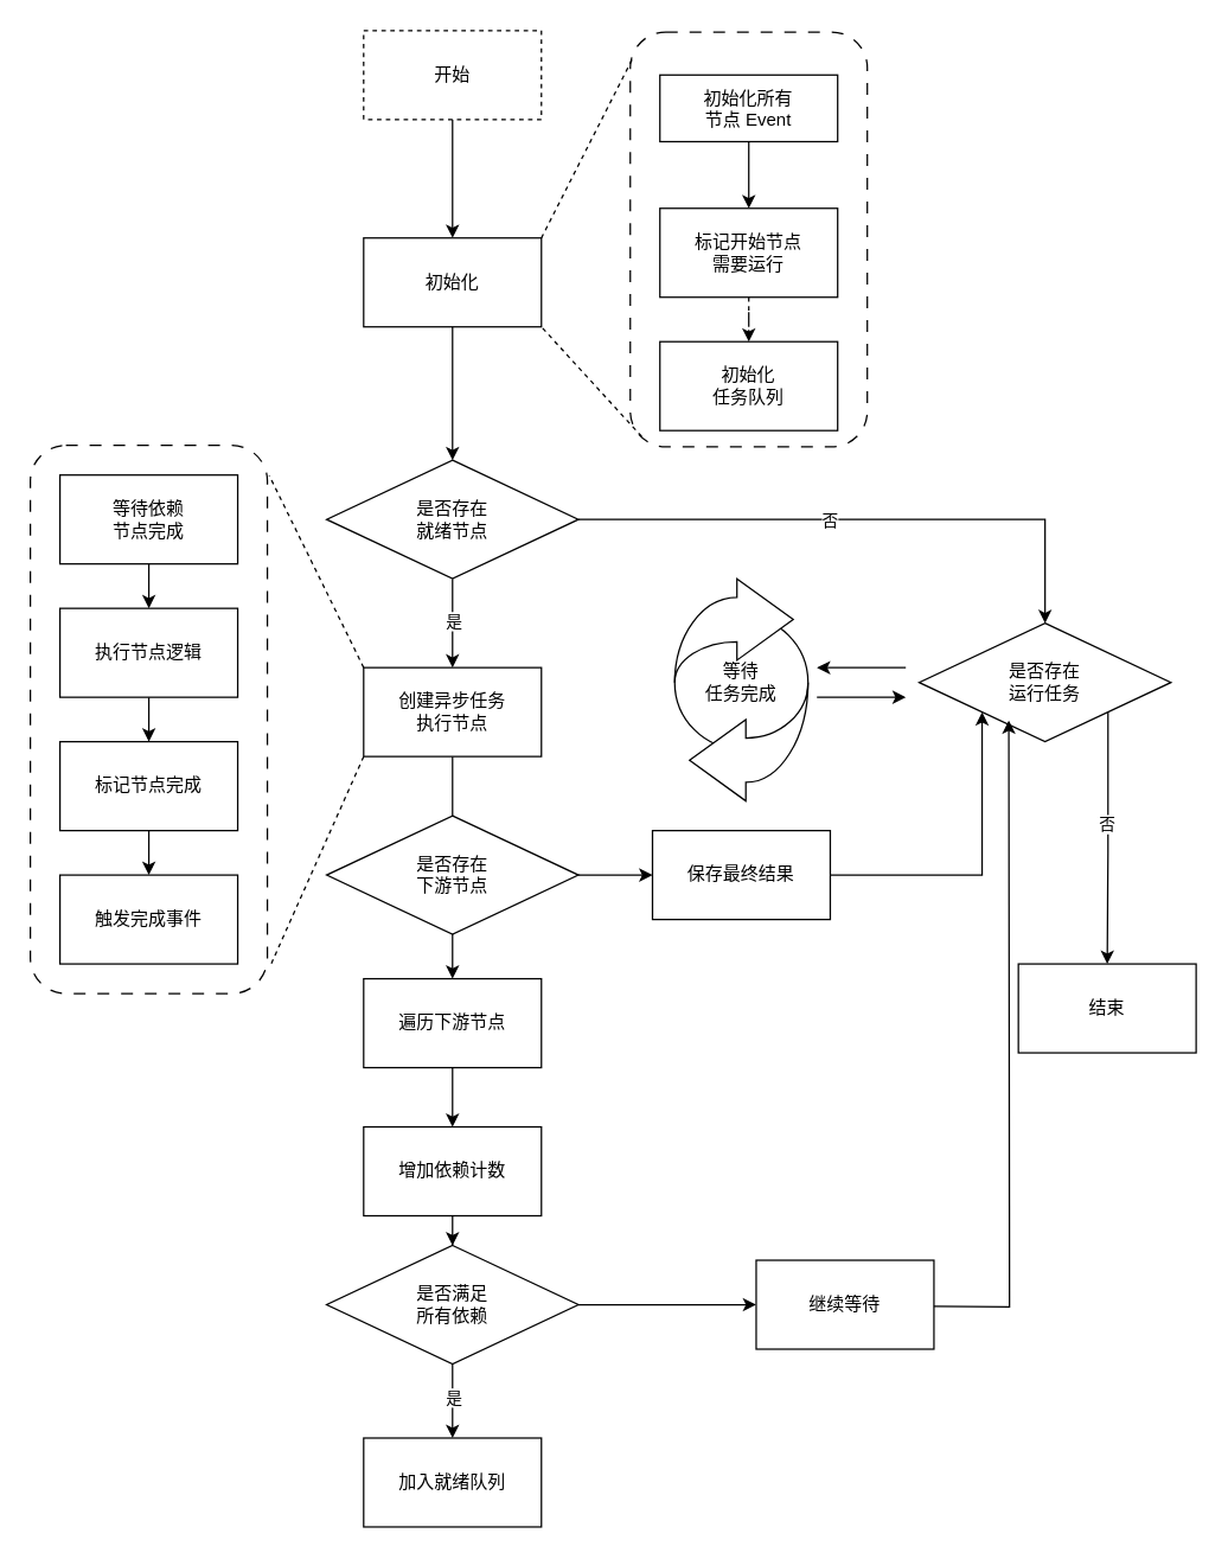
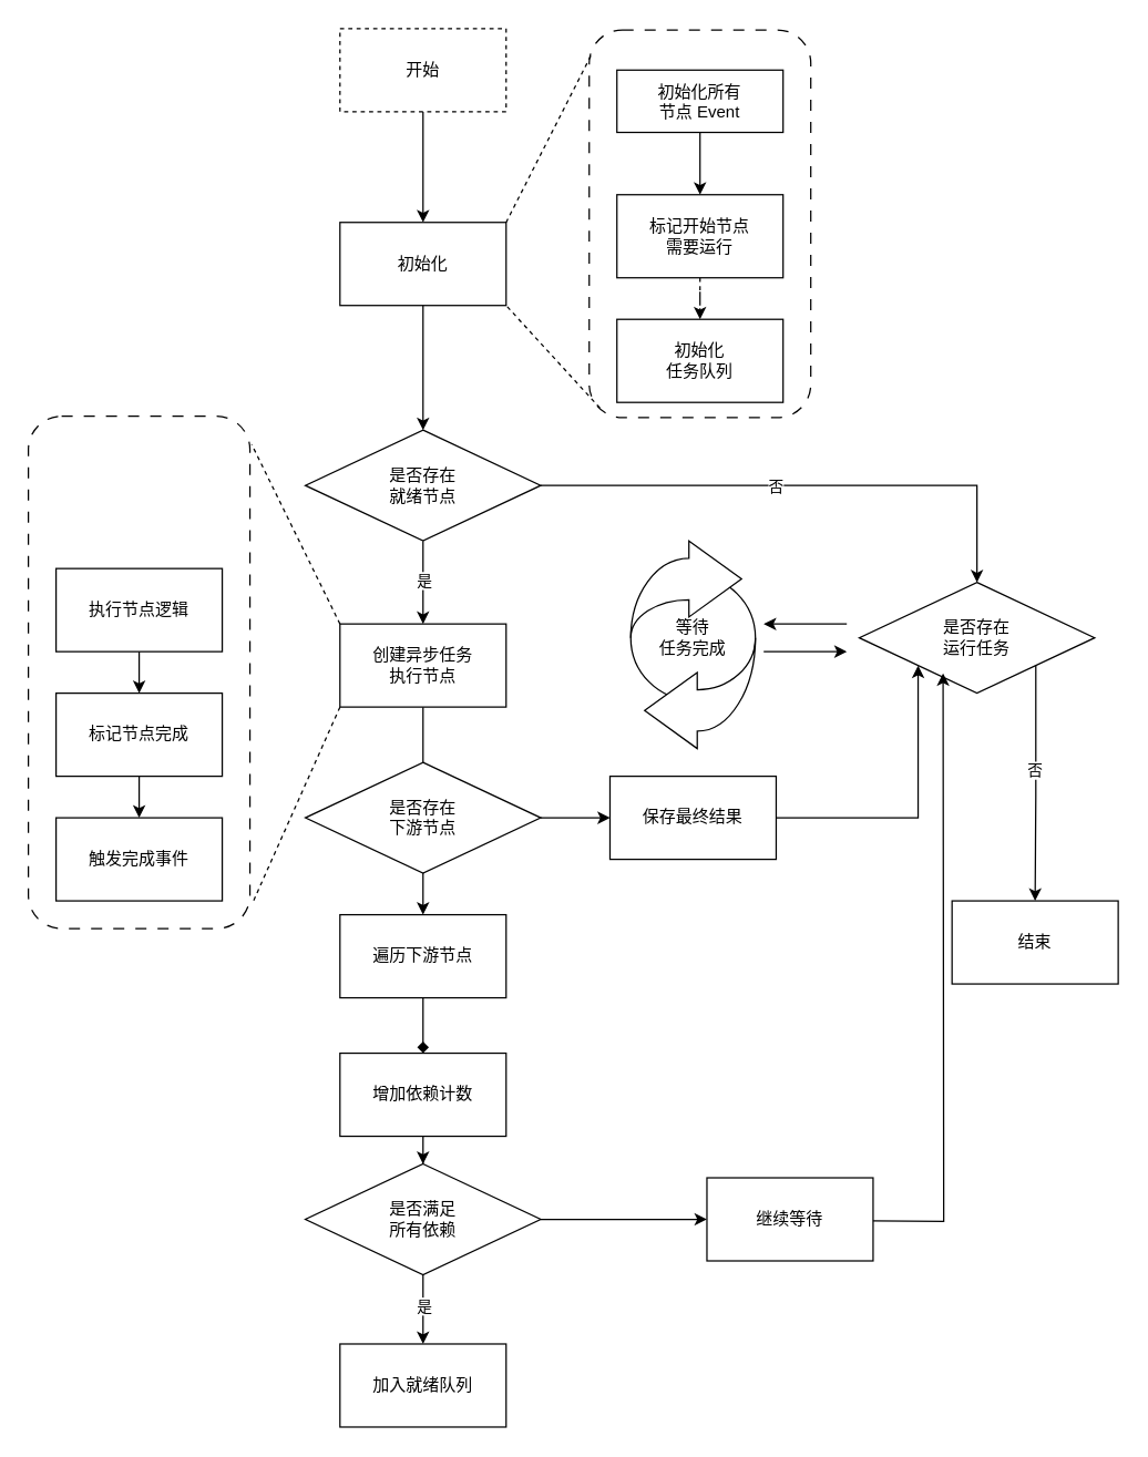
- <mxCell id="30" value="等待依赖&lt;div&gt;节点完成&lt;/div&gt;" style="rounded=0;whiteSpace=wrap;html=1;container=0;" vertex="1" parent="28"><mxGeometry x="20" y="20" width="120" height="60" as="geometry" /></mxCell>
- <mxCell id="29" value="" style="edgeStyle=orthogonalEdgeStyle;rounded=0;orthogonalLoop=1;jettySize=auto;html=1;" edge="1" parent="28" source="30" target="32"><mxGeometry relative="1" as="geometry" /></mxCell>
- <mxCell id="40" value="" style="edgeStyle=orthogonalEdgeStyle;rounded=0;orthogonalLoop=1;jettySize=auto;html=1;" edge="1" parent="1" source="41" target="45"><mxGeometry relative="1" as="geometry" /></mxCell>
+ <mxCell id="40" value="" style="edgeStyle=orthogonalEdgeStyle;rounded=0;orthogonalLoop=1;jettySize=auto;html=1;endArrow=diamond;" edge="1" parent="1" source="41" target="45"><mxGeometry relative="1" as="geometry" /></mxCell>
